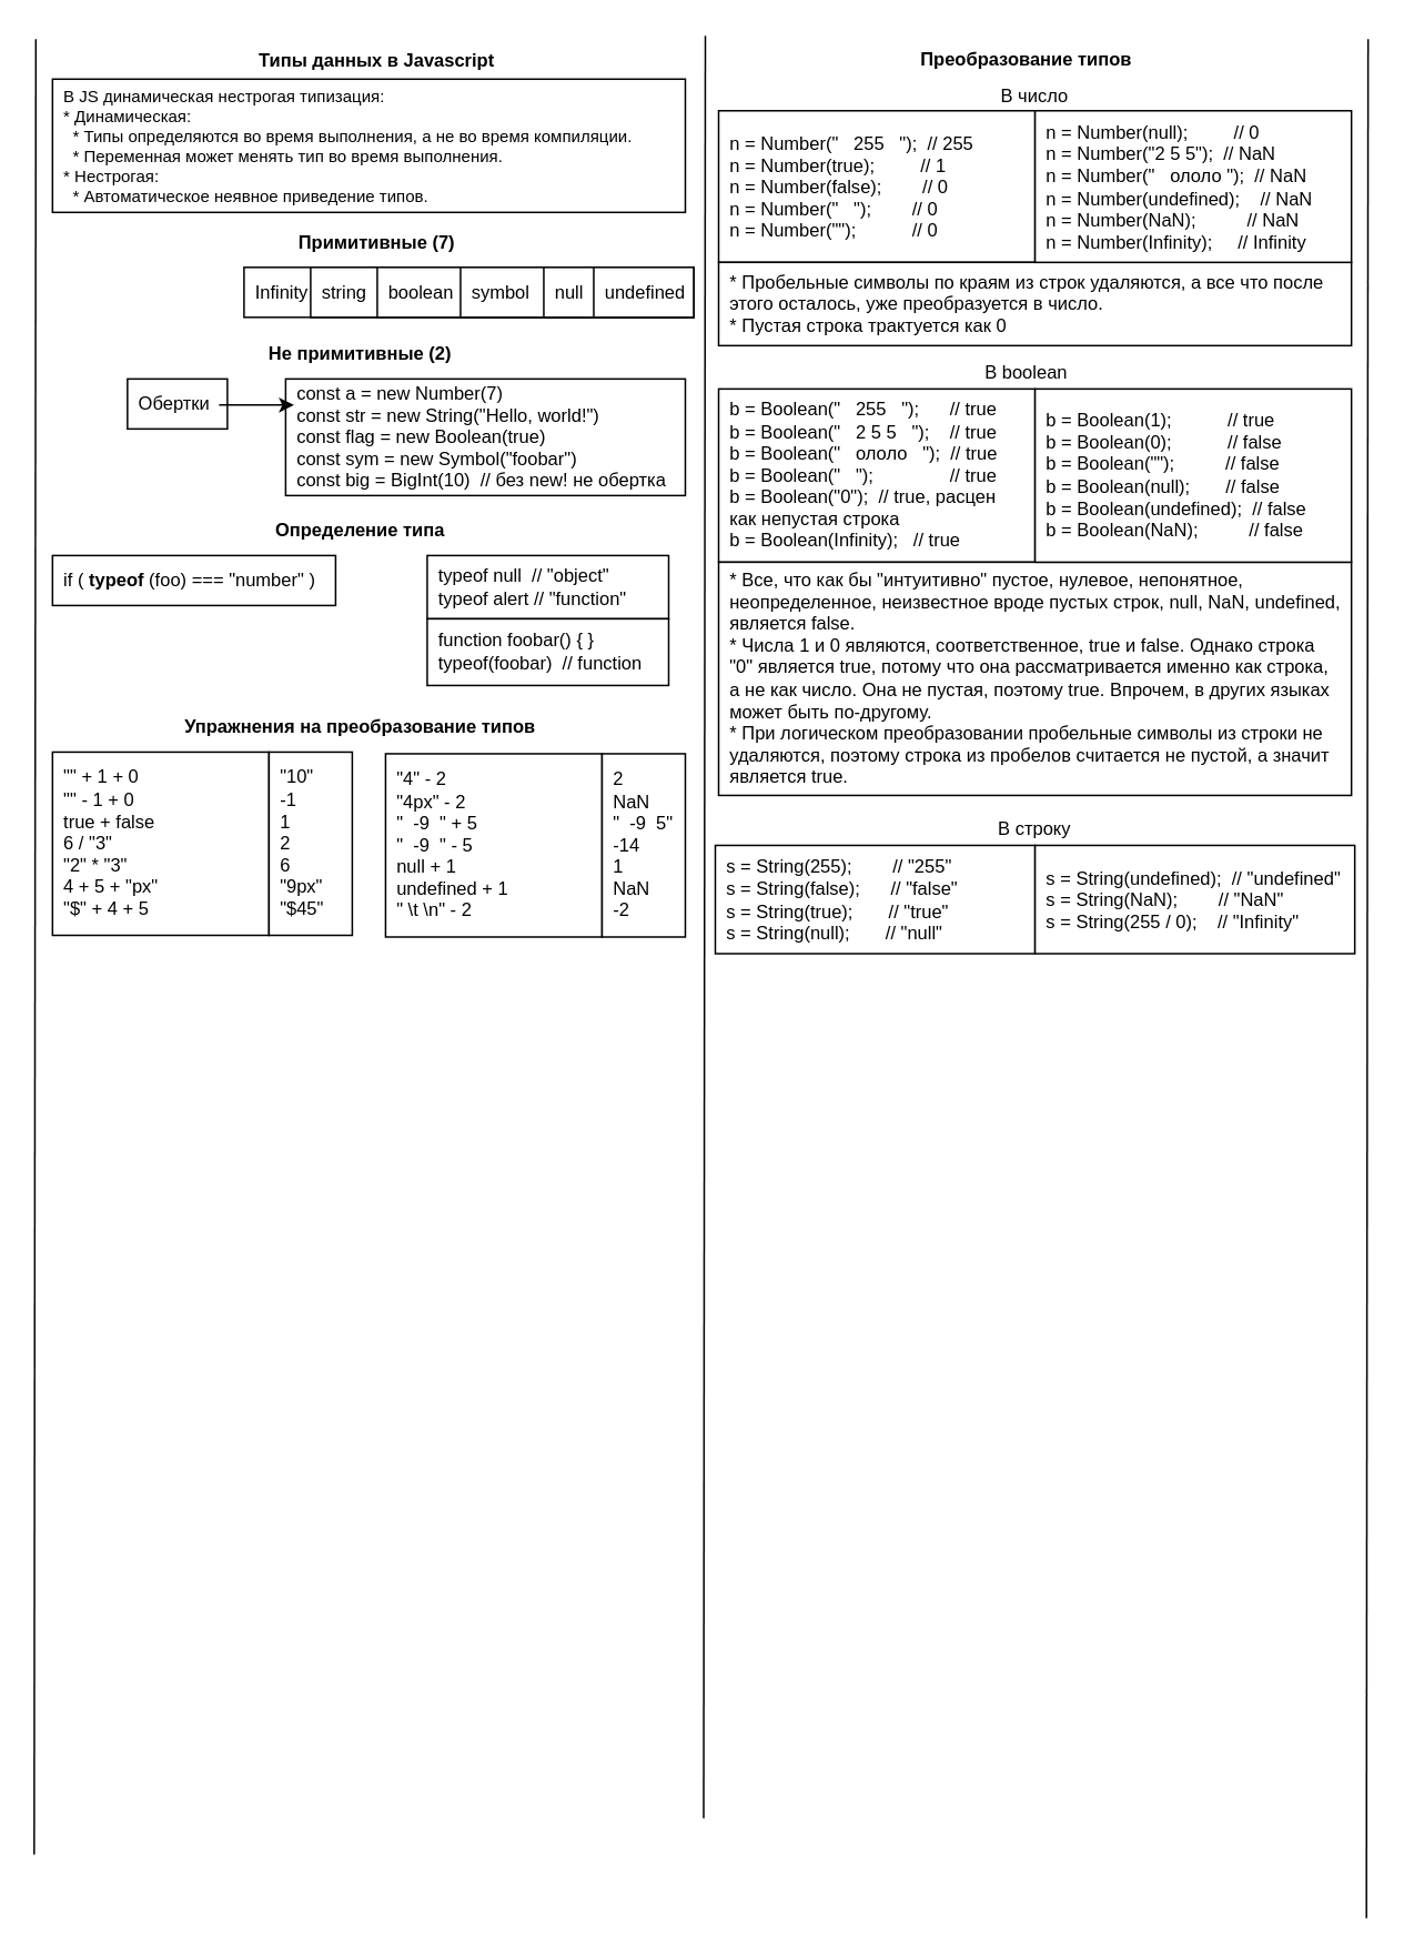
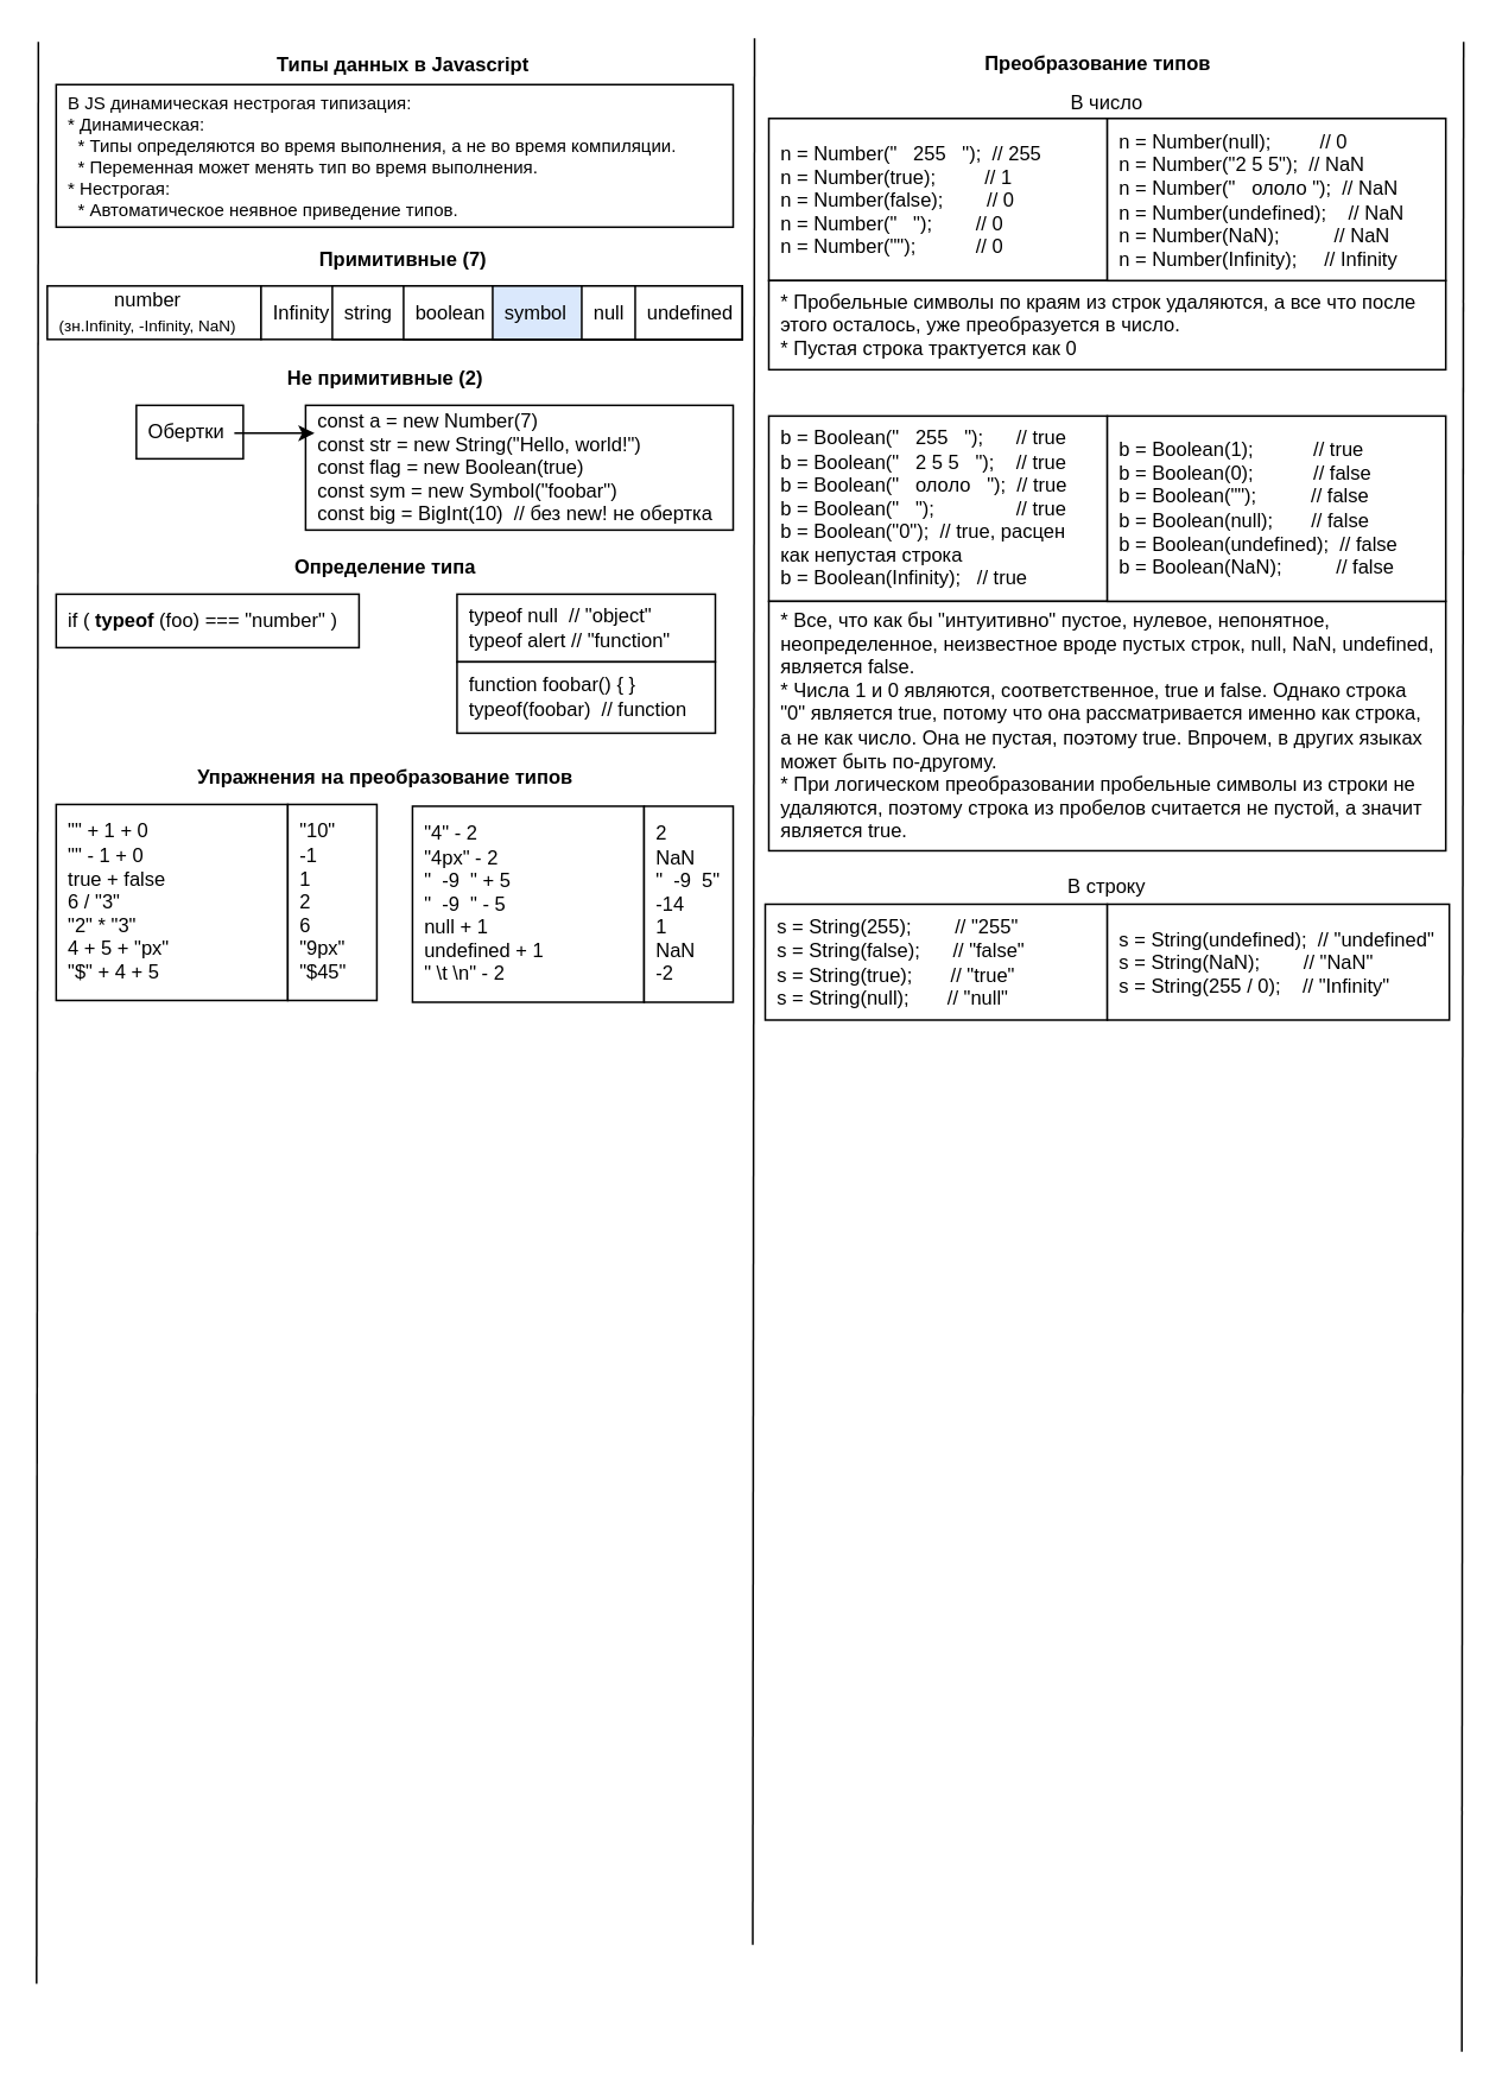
+ <mxCell id="6" value="&lt;div style=&quot;text-align: center;&quot;&gt;&lt;span style=&quot;background-color: initial;&quot;&gt;number&lt;/span&gt;&lt;/div&gt;&lt;div&gt;&lt;font style=&quot;font-size: 9px;&quot;&gt;(зн.Infinity, -Infinity,&amp;nbsp;&lt;span style=&quot;background-color: initial;&quot;&gt;NaN)&lt;/span&gt;&lt;/font&gt;&lt;/div&gt;" style="rounded=0;whiteSpace=wrap;html=1;fontSize=11;align=left;spacingLeft=5;spacingRight=5;" parent="1" vertex="1"><mxGeometry x="26" y="160" width="120" height="30" as="geometry" /></mxCell>
- <mxCell id="12" value="&lt;div&gt;&lt;span style=&quot;background-color: initial;&quot;&gt;symbol&lt;/span&gt;&lt;/div&gt;" style="rounded=0;whiteSpace=wrap;html=1;fontSize=11;align=left;spacingLeft=5;spacingRight=5;" parent="1" vertex="1"><mxGeometry x="276" y="160" width="140" height="30" as="geometry" /></mxCell>
+ <mxCell id="12" value="&lt;div&gt;&lt;span style=&quot;background-color: initial;&quot;&gt;symbol&lt;/span&gt;&lt;/div&gt;" style="rounded=0;whiteSpace=wrap;html=1;fontSize=11;align=left;spacingLeft=5;spacingRight=5;fillColor=#dae8fc;" parent="1" vertex="1"><mxGeometry x="276" y="160" width="140" height="30" as="geometry" /></mxCell>
- <mxCell id="29" value="В boolean" style="text;html=1;align=center;verticalAlign=middle;whiteSpace=wrap;rounded=0;fontSize=11;" parent="1" vertex="1"><mxGeometry x="431" y="213" width="370" height="20" as="geometry" /></mxCell>
